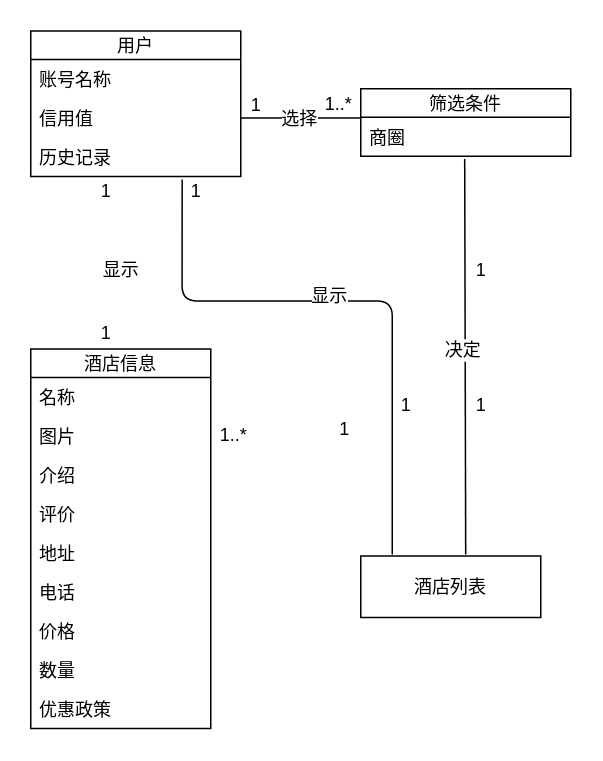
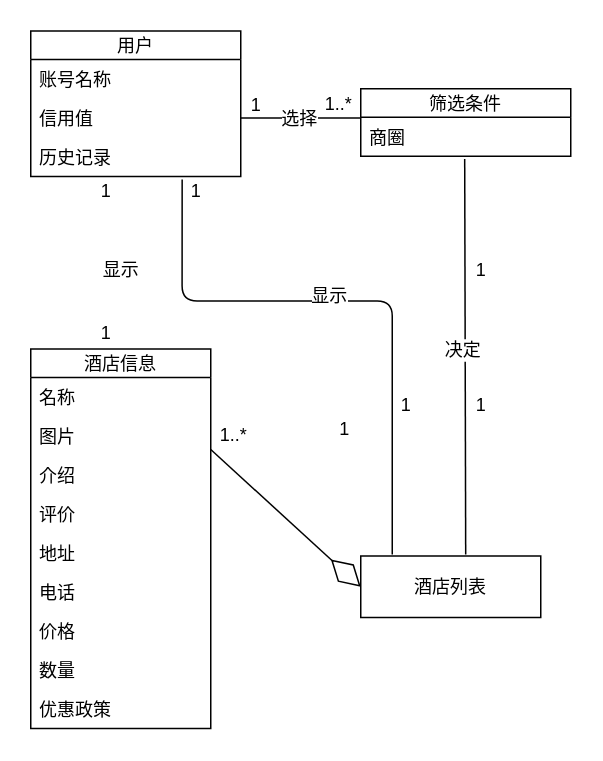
+ <mxCell id="7" value="" style="endArrow=diamondThin;endFill=0;endSize=24;html=1;entryX=0;entryY=0.5;entryDx=0;entryDy=0;exitX=1;exitY=-0.154;exitDx=0;exitDy=0;exitPerimeter=0;" parent="1" source="13" target="6" edge="1"><mxGeometry width="160" relative="1" as="geometry"><mxPoint x="280" y="460" as="sourcePoint" /><mxPoint x="340" y="200" as="targetPoint" /><Array as="points" /></mxGeometry></mxCell>
